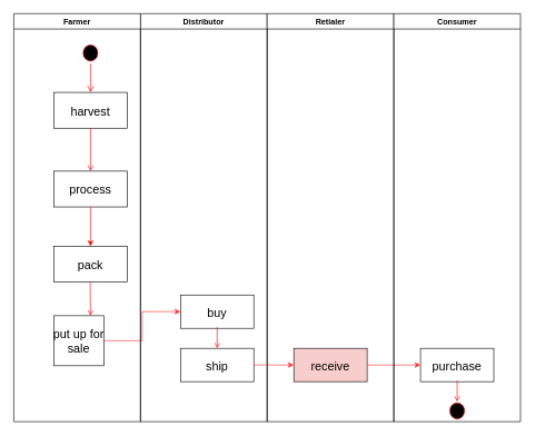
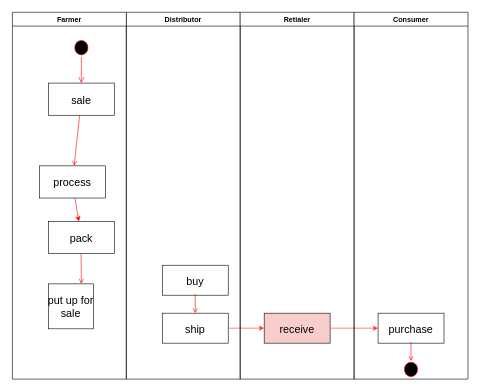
- <mxCell id="15" value="harvest" style="fontSize=18;" parent="12" vertex="1"><mxGeometry x="60" y="118.105" width="110" height="53.684" as="geometry" /></mxCell>
+ <mxCell id="15" value="sale" style="fontSize=18;" parent="12" vertex="1"><mxGeometry x="60" y="118.105" width="110" height="53.684" as="geometry" /></mxCell>
- <mxCell id="16" value="process" style="fontSize=18;" parent="12" vertex="1"><mxGeometry x="60" y="236.211" width="110" height="53.684" as="geometry" /></mxCell>
+ <mxCell id="16" value="process" style="fontSize=18;" parent="12" vertex="1"><mxGeometry x="45" y="256.211" width="110" height="53.684" as="geometry" /></mxCell>
- <mxCell id="5" style="edgeStyle=orthogonalEdgeStyle;rounded=0;orthogonalLoop=1;jettySize=auto;html=1;exitX=1;exitY=0.5;exitDx=0;exitDy=0;entryX=0;entryY=0.5;entryDx=0;entryDy=0;fillColor=#FF4517;strokeColor=#FF3333;" edge="1" parent="1" source="20" target="3"><mxGeometry relative="1" as="geometry" /></mxCell>
